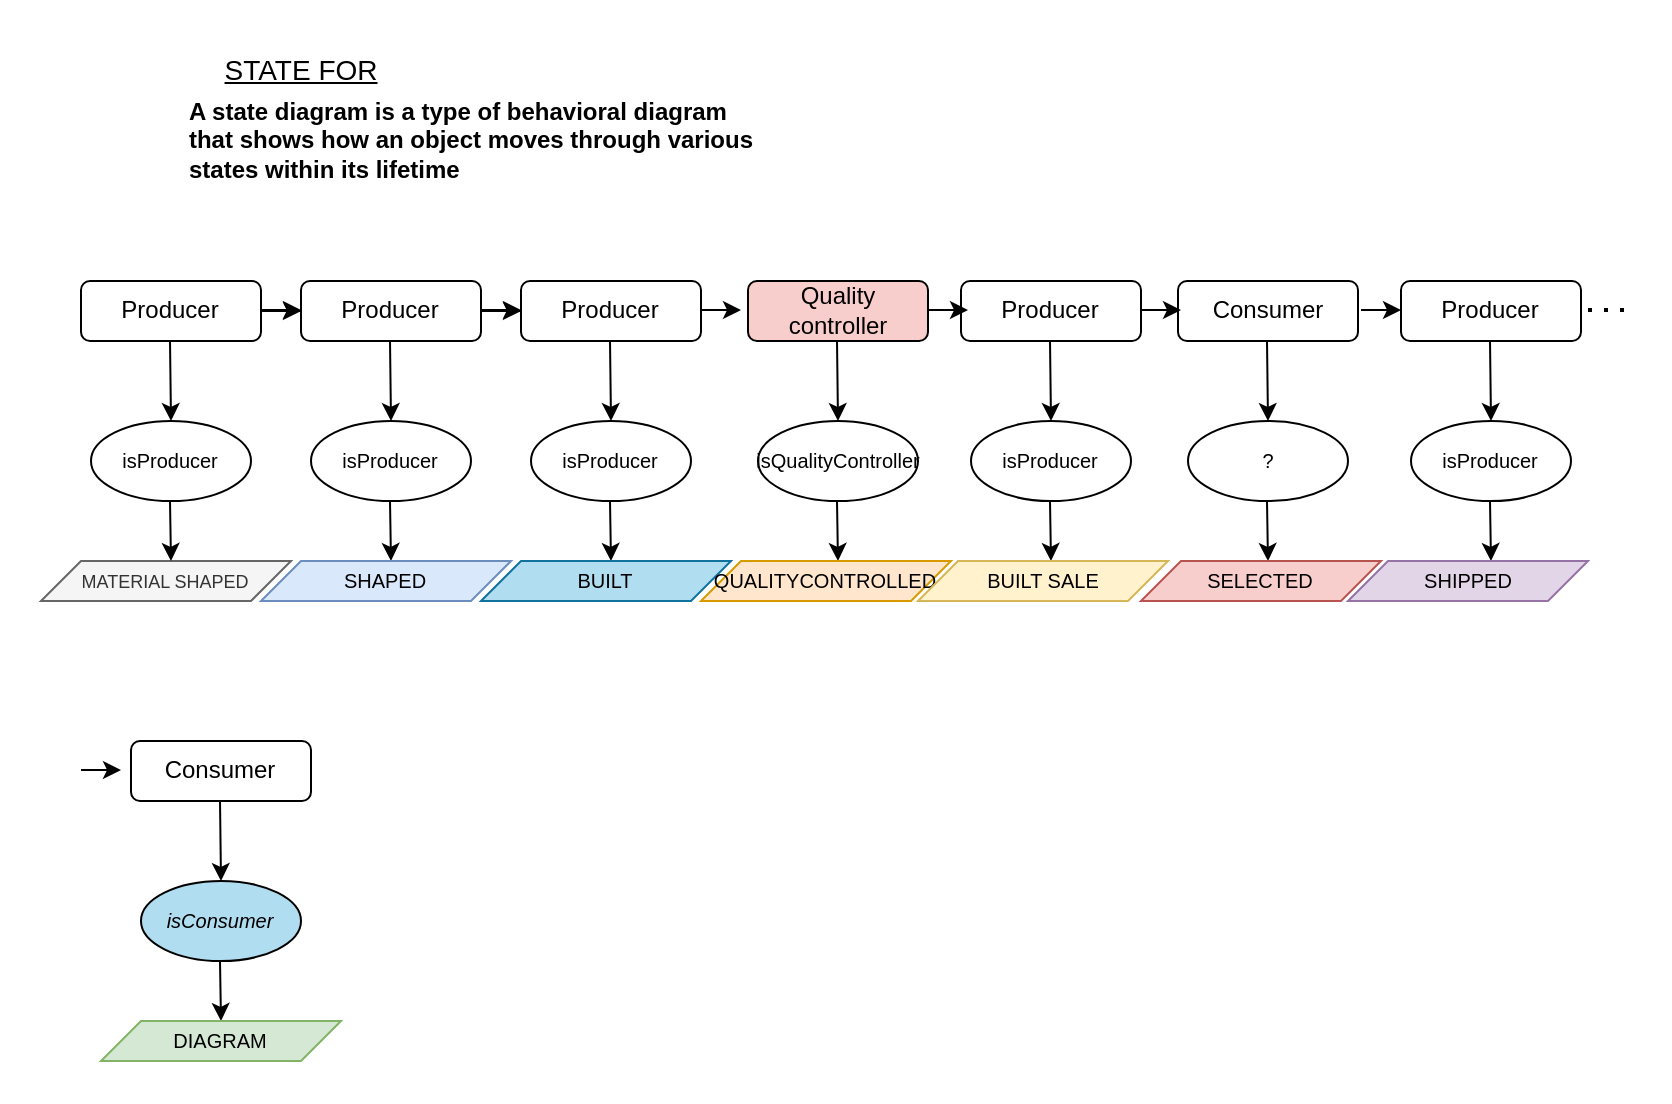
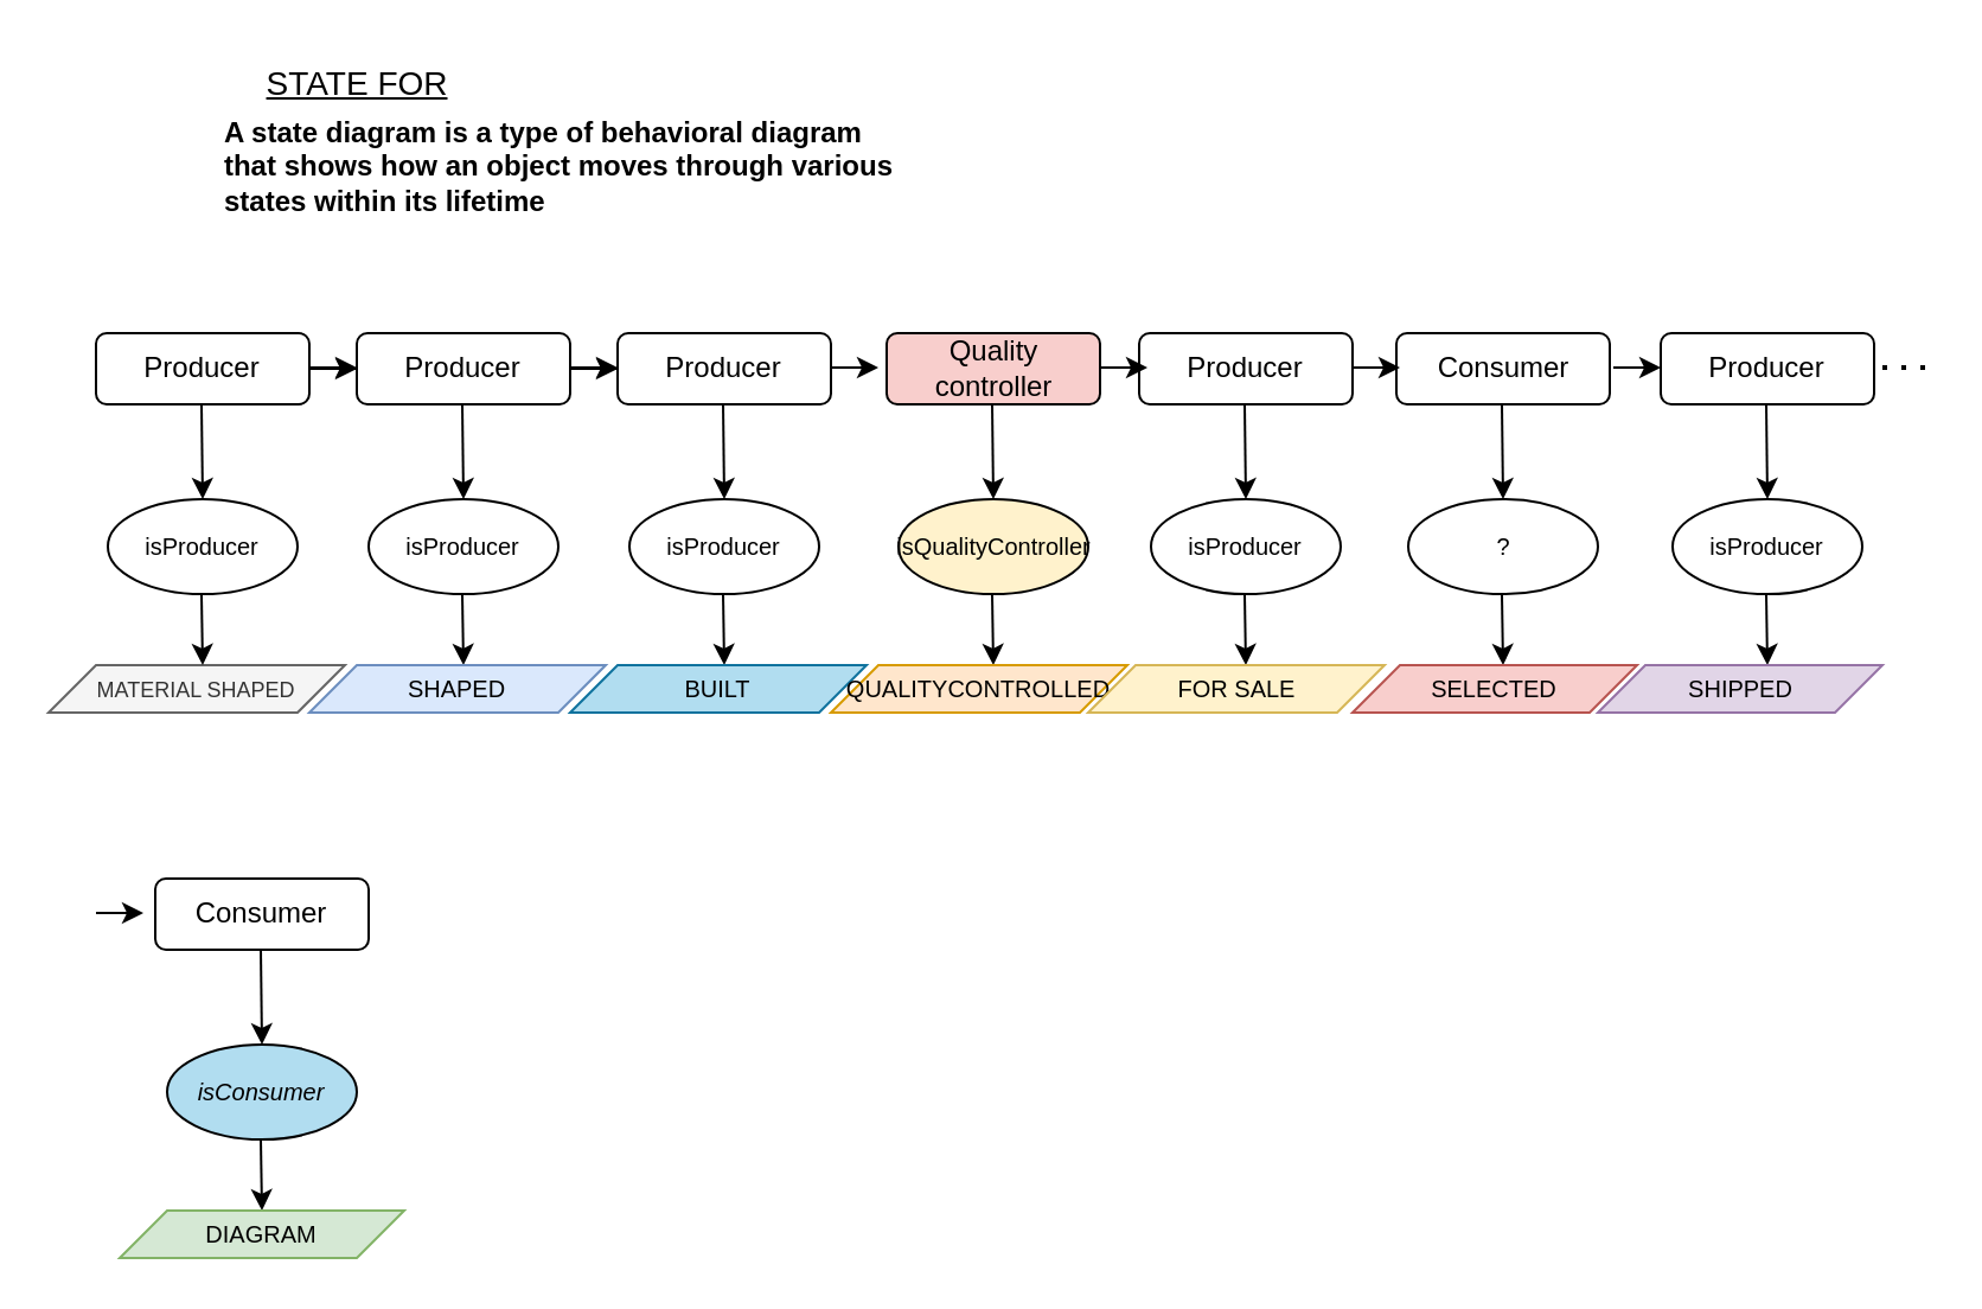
- <mxCell id="26" value="&lt;font size=&quot;1&quot;&gt;isQualityController&lt;/font&gt;" style="ellipse;whiteSpace=wrap;html=1;" vertex="1" parent="1"><mxGeometry x="378.5" y="210" width="80" height="40" as="geometry" /></mxCell>
+ <mxCell id="26" value="&lt;font size=&quot;1&quot;&gt;isQualityController&lt;/font&gt;" style="ellipse;whiteSpace=wrap;html=1;fillColor=#fff2cc;" vertex="1" parent="1"><mxGeometry x="378.5" y="210" width="80" height="40" as="geometry" /></mxCell>
- <mxCell id="34" value="&lt;font size=&quot;1&quot;&gt;BUILT SALE&lt;/font&gt;" style="shape=parallelogram;perimeter=parallelogramPerimeter;whiteSpace=wrap;html=1;fixedSize=1;fillColor=#fff2cc;strokeColor=#d6b656;" vertex="1" parent="1"><mxGeometry x="458.5" y="280" width="125" height="20" as="geometry" /></mxCell>
+ <mxCell id="34" value="&lt;font size=&quot;1&quot;&gt;FOR SALE&lt;/font&gt;" style="shape=parallelogram;perimeter=parallelogramPerimeter;whiteSpace=wrap;html=1;fixedSize=1;fillColor=#fff2cc;strokeColor=#d6b656;" vertex="1" parent="1"><mxGeometry x="458.5" y="280" width="125" height="20" as="geometry" /></mxCell>
